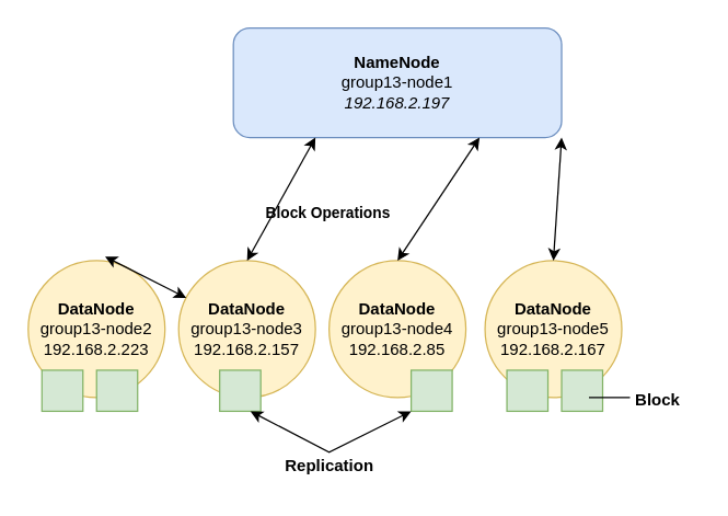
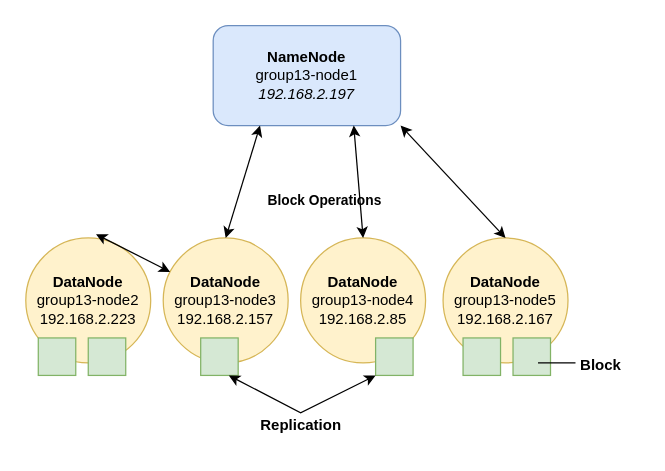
- <mxCell id="2" value="&lt;div&gt;&lt;b&gt;NameNode&lt;/b&gt;&lt;/div&gt;&lt;div&gt;group13-node1&lt;/div&gt;&lt;div&gt;&lt;i&gt;192.168.2.197&lt;/i&gt;&lt;/div&gt;" style="rounded=1;whiteSpace=wrap;html=1;fillColor=#dae8fc;strokeColor=#6c8ebf;" parent="1" vertex="1"><mxGeometry x="170" y="20" width="240" height="80" as="geometry" /></mxCell>
+ <mxCell id="2" value="&lt;div&gt;&lt;b&gt;NameNode&lt;/b&gt;&lt;/div&gt;&lt;div&gt;group13-node1&lt;/div&gt;&lt;div&gt;&lt;i&gt;192.168.2.197&lt;/i&gt;&lt;/div&gt;" style="rounded=1;whiteSpace=wrap;html=1;fillColor=#dae8fc;strokeColor=#6c8ebf;" parent="1" vertex="1"><mxGeometry x="170" y="20" width="150" height="80" as="geometry" /></mxCell>
- <mxCell id="21" value="&lt;b style=&quot;font-size: 11px;&quot;&gt;Block Operations&lt;/b&gt;" style="text;html=1;align=center;verticalAlign=middle;resizable=0;points=[];autosize=1;strokeColor=none;fillColor=none;fontSize=11;" vertex="1" parent="1"><mxGeometry x="184" y="140" width="110" height="30" as="geometry" /></mxCell>
+ <mxCell id="21" value="&lt;b style=&quot;font-size: 11px;&quot;&gt;Block Operations&lt;/b&gt;" style="text;html=1;align=center;verticalAlign=middle;resizable=0;points=[];autosize=1;strokeColor=none;fillColor=none;fontSize=11;" vertex="1" parent="1"><mxGeometry x="204" y="145" width="110" height="30" as="geometry" /></mxCell>
